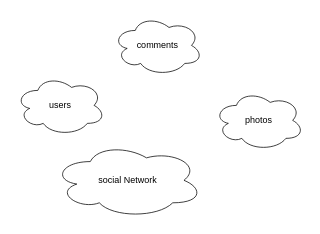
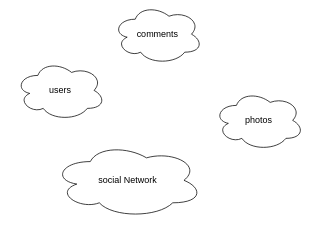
- <mxCell id="4" value="comments" style="ellipse;shape=cloud;whiteSpace=wrap;html=1;" vertex="1" parent="1"><mxGeometry x="150" y="20" width="120" height="80" as="geometry" /></mxCell>
+ <mxCell id="4" value="comments" style="ellipse;shape=cloud;whiteSpace=wrap;html=1;" vertex="1" parent="1"><mxGeometry x="150" y="5" width="120" height="80" as="geometry" /></mxCell>
- <mxCell id="3" value="users" style="ellipse;shape=cloud;whiteSpace=wrap;html=1;" vertex="1" parent="1"><mxGeometry x="20" y="100" width="120" height="80" as="geometry" /></mxCell>
+ <mxCell id="3" value="users" style="ellipse;shape=cloud;whiteSpace=wrap;html=1;" vertex="1" parent="1"><mxGeometry x="20" y="80" width="120" height="80" as="geometry" /></mxCell>
